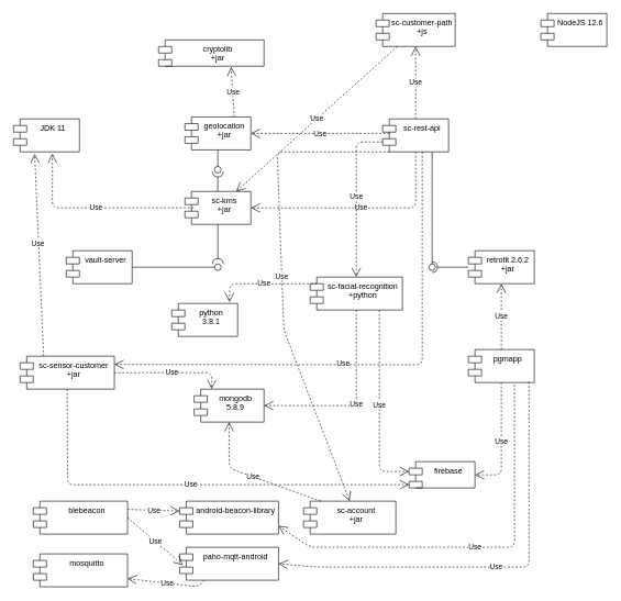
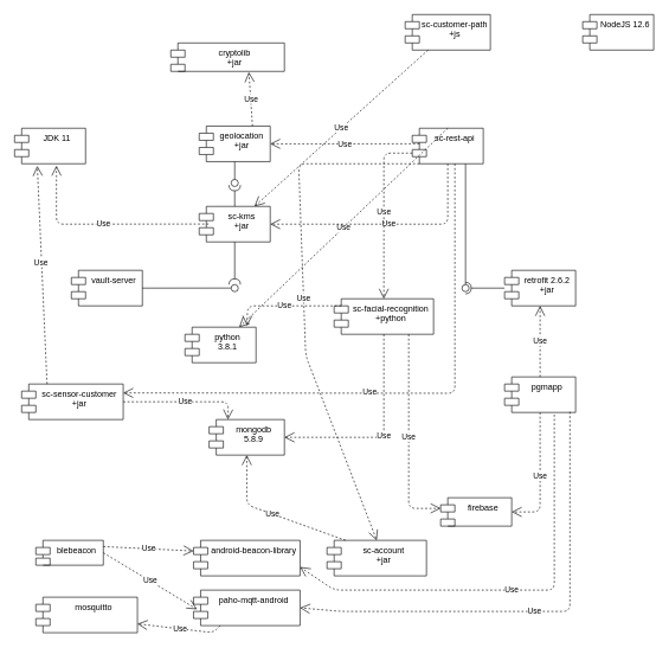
- <mxCell id="10" value="Use" style="endArrow=open;endSize=12;dashed=1;html=1;exitX=0.5;exitY=0;exitDx=0;exitDy=0;" parent="1" source="8" target="5" edge="1"><mxGeometry width="160" relative="1" as="geometry"><mxPoint x="490" y="415.5" as="sourcePoint" /><mxPoint x="410" y="394.5" as="targetPoint" /></mxGeometry></mxCell>
+ <mxCell id="10" value="Use" style="endArrow=open;endSize=12;dashed=1;html=1;exitX=0.5;exitY=0;exitDx=0;exitDy=0;" parent="1" source="8" target="32" edge="1"><mxGeometry width="160" relative="1" as="geometry"><mxPoint x="490" y="415.5" as="sourcePoint" /><mxPoint x="410" y="394.5" as="targetPoint" /></mxGeometry></mxCell>
- <mxCell id="36" value="Use" style="endArrow=open;endSize=12;dashed=1;html=1;exitX=0.5;exitY=1;exitDx=0;exitDy=0;entryX=0;entryY=0;entryDx=0;entryDy=35;entryPerimeter=0;" parent="1" source="34" target="27" edge="1"><mxGeometry width="160" relative="1" as="geometry"><mxPoint x="183" y="562.5" as="sourcePoint" /><mxPoint x="330.5" y="600" as="targetPoint" /><Array as="points"><mxPoint x="102" y="735" /><mxPoint x="250" y="735" /></Array></mxGeometry></mxCell>
- <mxCell id="39" value="blebeacon" style="shape=module;align=left;spacingLeft=20;align=center;verticalAlign=top;" parent="1" vertex="1"><mxGeometry x="50" y="760" width="143" height="50" as="geometry" /></mxCell>
+ <mxCell id="39" value="blebeacon" style="shape=module;align=left;spacingLeft=20;align=center;verticalAlign=top;" parent="1" vertex="1"><mxGeometry x="50" y="760" width="95" height="35" as="geometry" /></mxCell>
